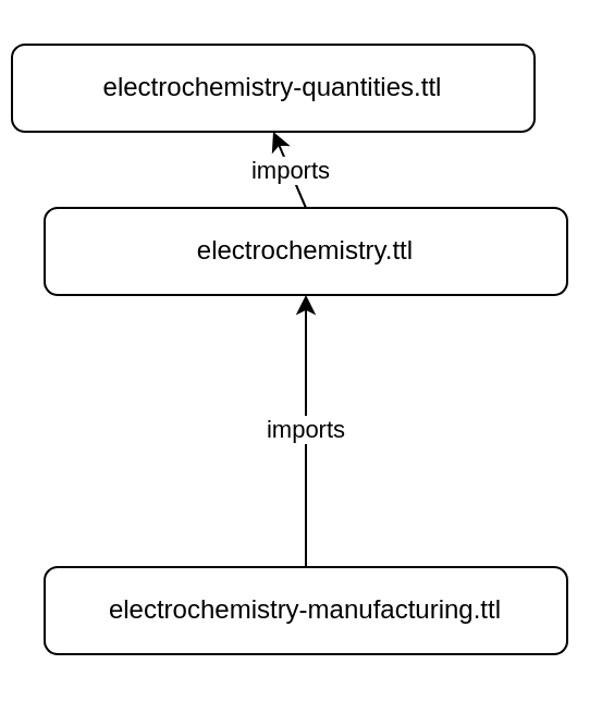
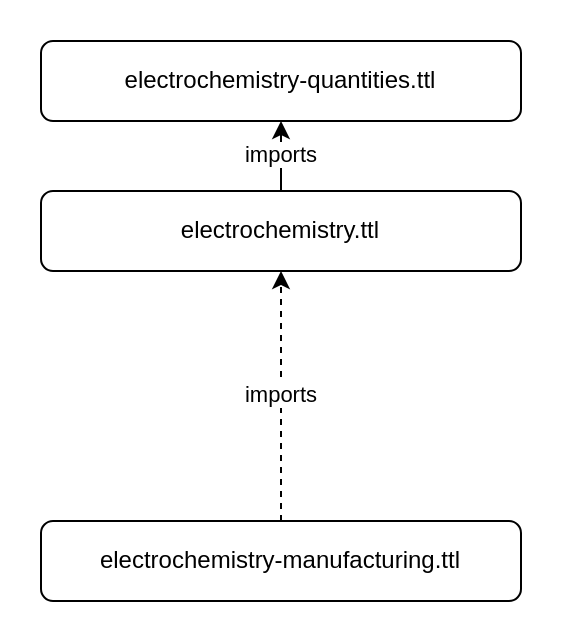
- <mxCell id="3" value="electrochemistry-quantities.ttl" style="rounded=1;whiteSpace=wrap;html=1;" vertex="1" parent="1"><mxGeometry x="5" y="20" width="240" height="40" as="geometry" /></mxCell>
+ <mxCell id="3" value="electrochemistry-quantities.ttl" style="rounded=1;whiteSpace=wrap;html=1;" vertex="1" parent="1"><mxGeometry x="20" y="20" width="240" height="40" as="geometry" /></mxCell>
- <mxCell id="6" value="imports" style="endArrow=classic;html=1;exitX=0.5;exitY=0;exitDx=0;exitDy=0;entryX=0.5;entryY=1;entryDx=0;entryDy=0;" edge="1" parent="1" source="4" target="2"><mxGeometry width="50" height="50" relative="1" as="geometry"><mxPoint x="150" y="150" as="sourcePoint" /><mxPoint x="190" y="230" as="targetPoint" /></mxGeometry></mxCell>
+ <mxCell id="6" value="imports" style="endArrow=classic;html=1;exitX=0.5;exitY=0;exitDx=0;exitDy=0;entryX=0.5;entryY=1;entryDx=0;entryDy=0;dashed=1;" edge="1" parent="1" source="4" target="2"><mxGeometry width="50" height="50" relative="1" as="geometry"><mxPoint x="150" y="150" as="sourcePoint" /><mxPoint x="190" y="230" as="targetPoint" /></mxGeometry></mxCell>
